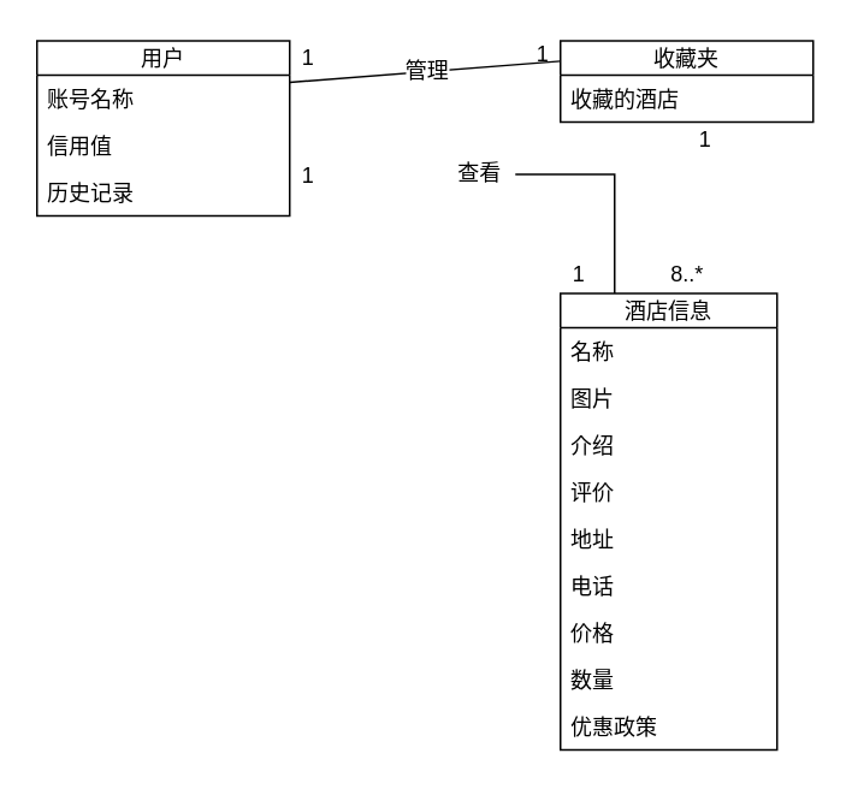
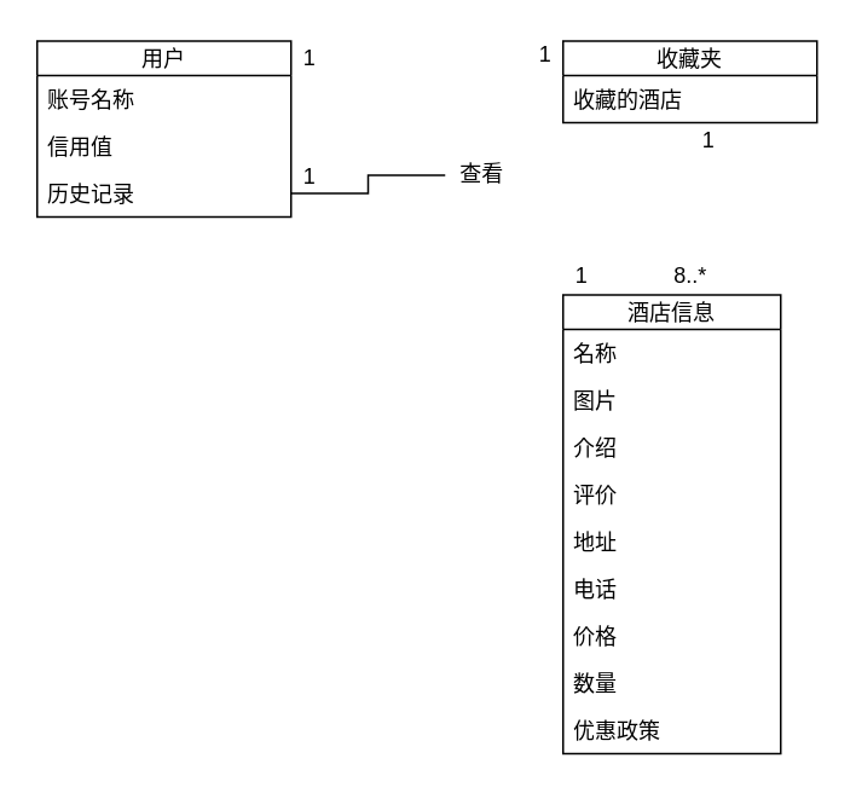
- <mxCell id="20" value="" style="endArrow=none;html=1;entryX=0;entryY=0.25;entryDx=0;entryDy=0;exitX=1;exitY=0.154;exitDx=0;exitDy=0;exitPerimeter=0;" edge="1" parent="1" source="3" target="6"><mxGeometry width="50" height="50" relative="1" as="geometry"><mxPoint x="190" y="142" as="sourcePoint" /><mxPoint x="250" y="72" as="targetPoint" /></mxGeometry></mxCell>
- <mxCell id="21" value="管理" style="text;html=1;align=center;verticalAlign=middle;resizable=0;points=[];labelBackgroundColor=#ffffff;" vertex="1" connectable="0" parent="20"><mxGeometry x="0.014" y="1" relative="1" as="geometry"><mxPoint as="offset" /></mxGeometry></mxCell>
+ <mxCell id="25" style="edgeStyle=orthogonalEdgeStyle;rounded=0;orthogonalLoop=1;jettySize=auto;html=1;entryX=1;entryY=0.5;entryDx=0;entryDy=0;endArrow=none;endFill=0;" edge="1" parent="1" source="26" target="5"><mxGeometry relative="1" as="geometry" /></mxCell>
- <mxCell id="24" style="edgeStyle=orthogonalEdgeStyle;rounded=0;orthogonalLoop=1;jettySize=auto;html=1;exitX=1;exitY=0.5;exitDx=0;exitDy=0;entryX=0.25;entryY=0;entryDx=0;entryDy=0;endArrow=none;endFill=0;" edge="1" parent="1" source="26" target="8"><mxGeometry relative="1" as="geometry" /></mxCell>
